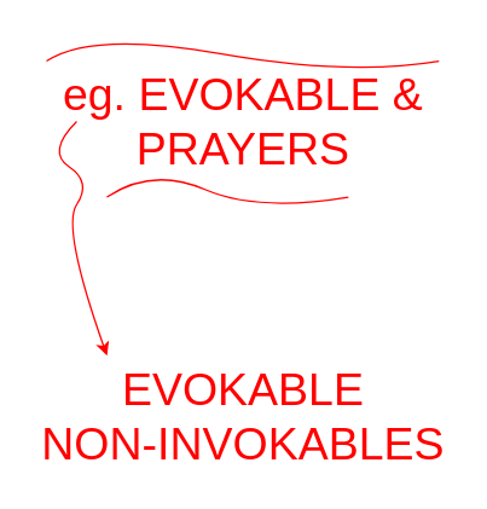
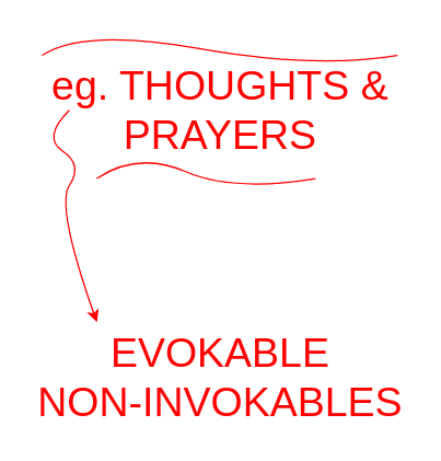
- <mxCell id="2" value="&lt;font style=&quot;font-size: 30px&quot; color=&quot;#ff0000&quot;&gt;eg. EVOKABLE &amp;amp;&lt;br&gt;PRAYERS&lt;br&gt;&lt;/font&gt;" style="text;html=1;align=center;verticalAlign=middle;resizable=0;points=[];autosize=1;strokeColor=none;fillColor=none;" vertex="1" parent="1"><mxGeometry x="30" y="55" width="260" height="50" as="geometry" /></mxCell>
+ <mxCell id="2" value="&lt;font style=&quot;font-size: 30px&quot; color=&quot;#ff0000&quot;&gt;eg. THOUGHTS &amp;amp;&lt;br&gt;PRAYERS&lt;br&gt;&lt;/font&gt;" style="text;html=1;align=center;verticalAlign=middle;resizable=0;points=[];autosize=1;strokeColor=none;fillColor=none;" vertex="1" parent="1"><mxGeometry x="30" y="55" width="260" height="50" as="geometry" /></mxCell>
